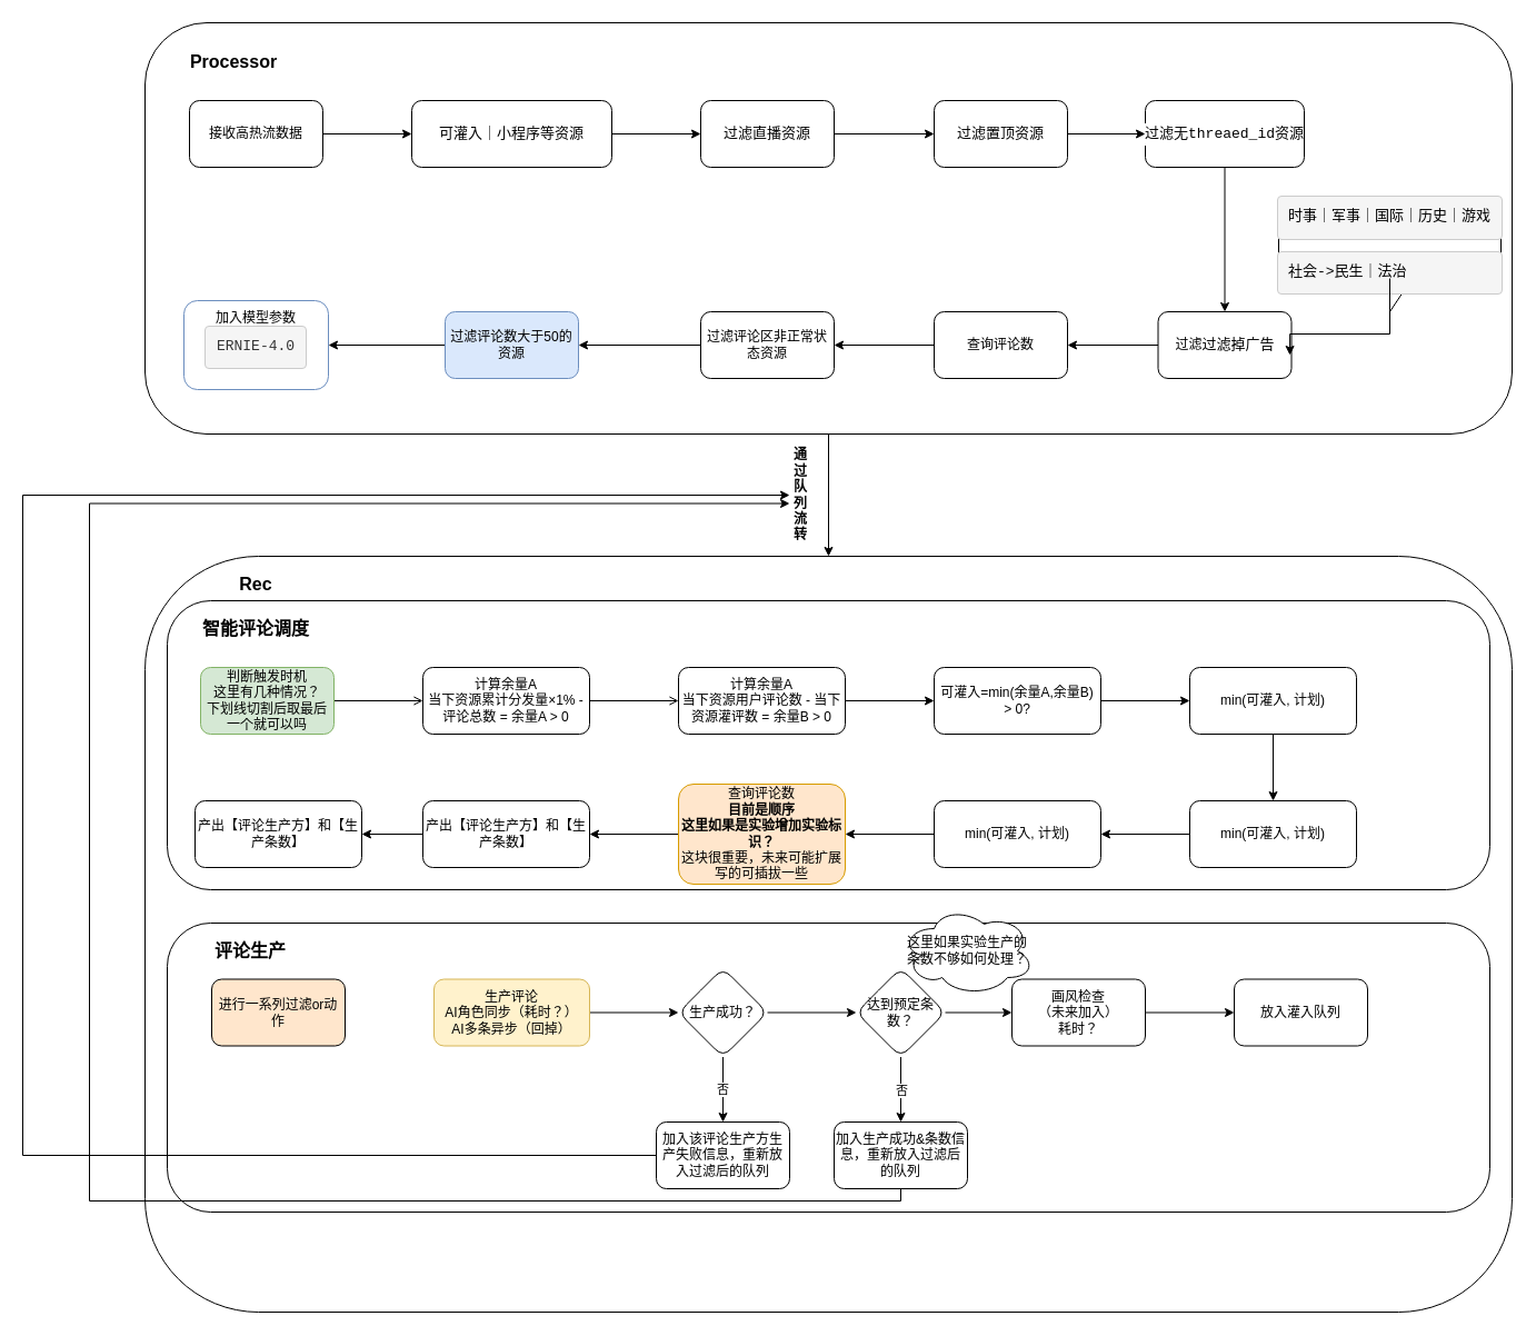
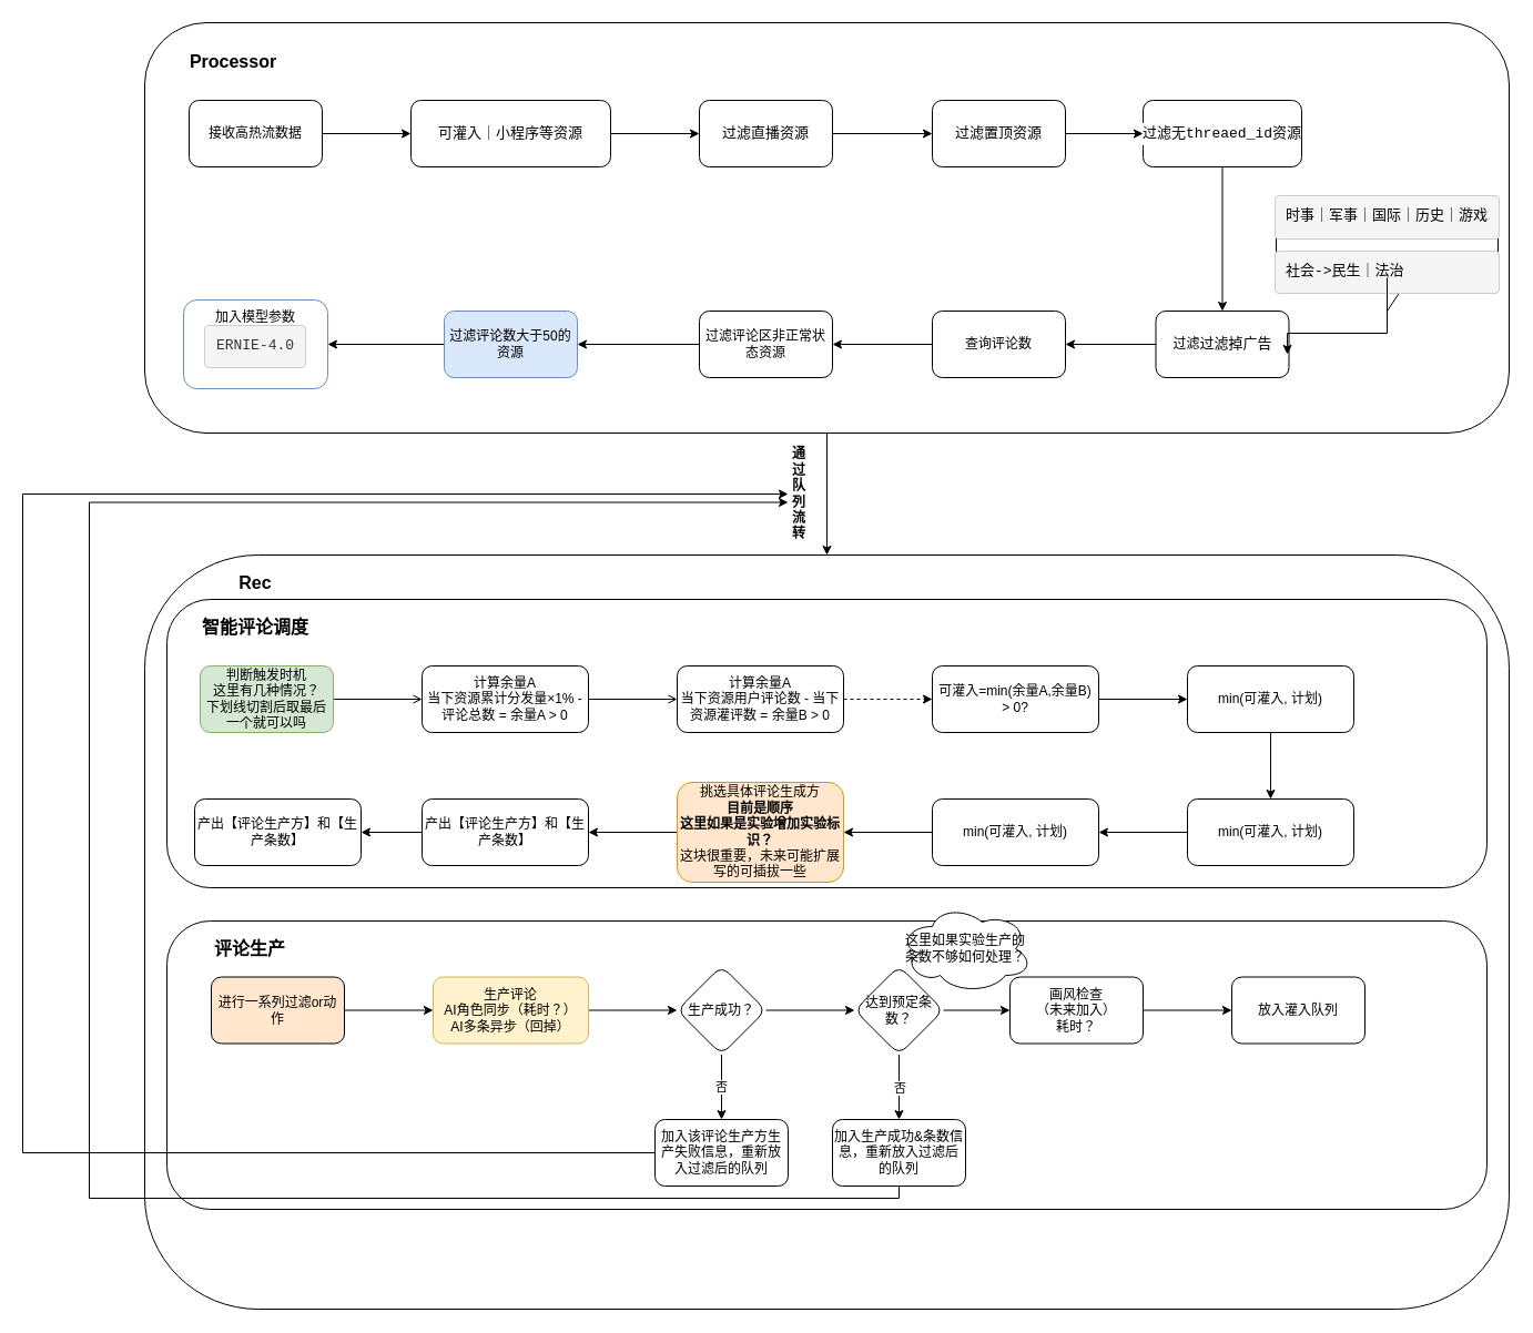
- <mxCell id="35" value="" style="edgeStyle=orthogonalEdgeStyle;rounded=0;orthogonalLoop=1;jettySize=auto;html=1;" edge="1" parent="1" source="36" target="38"><mxGeometry relative="1" as="geometry" /></mxCell>
+ <mxCell id="35" value="" style="edgeStyle=orthogonalEdgeStyle;rounded=0;orthogonalLoop=1;jettySize=auto;html=1;dashed=1;" edge="1" parent="1" source="36" target="38"><mxGeometry relative="1" as="geometry" /></mxCell>
- <mxCell id="46" value="查询评论数&lt;div&gt;&lt;b&gt;目前是顺序&lt;/b&gt;&lt;/div&gt;&lt;div&gt;&lt;b&gt;这里如果是实验增加实验标识？&lt;/b&gt;&lt;/div&gt;&lt;div&gt;这块很重要，未来可能扩展写的可插拔一些&lt;/div&gt;" style="rounded=1;whiteSpace=wrap;html=1;fillColor=#ffe6cc;strokeColor=#d79b00;" vertex="1" parent="1"><mxGeometry x="610" y="705" width="150" height="90" as="geometry" /></mxCell>
+ <mxCell id="46" value="挑选具体评论生成方&lt;div&gt;&lt;b&gt;目前是顺序&lt;/b&gt;&lt;/div&gt;&lt;div&gt;&lt;b&gt;这里如果是实验增加实验标识？&lt;/b&gt;&lt;/div&gt;&lt;div&gt;这块很重要，未来可能扩展写的可插拔一些&lt;/div&gt;" style="rounded=1;whiteSpace=wrap;html=1;fillColor=#ffe6cc;strokeColor=#d79b00;" vertex="1" parent="1"><mxGeometry x="610" y="705" width="150" height="90" as="geometry" /></mxCell>
+ <mxCell id="52" value="" style="edgeStyle=orthogonalEdgeStyle;rounded=0;orthogonalLoop=1;jettySize=auto;html=1;" edge="1" parent="1" source="53" target="55"><mxGeometry relative="1" as="geometry" /></mxCell>
